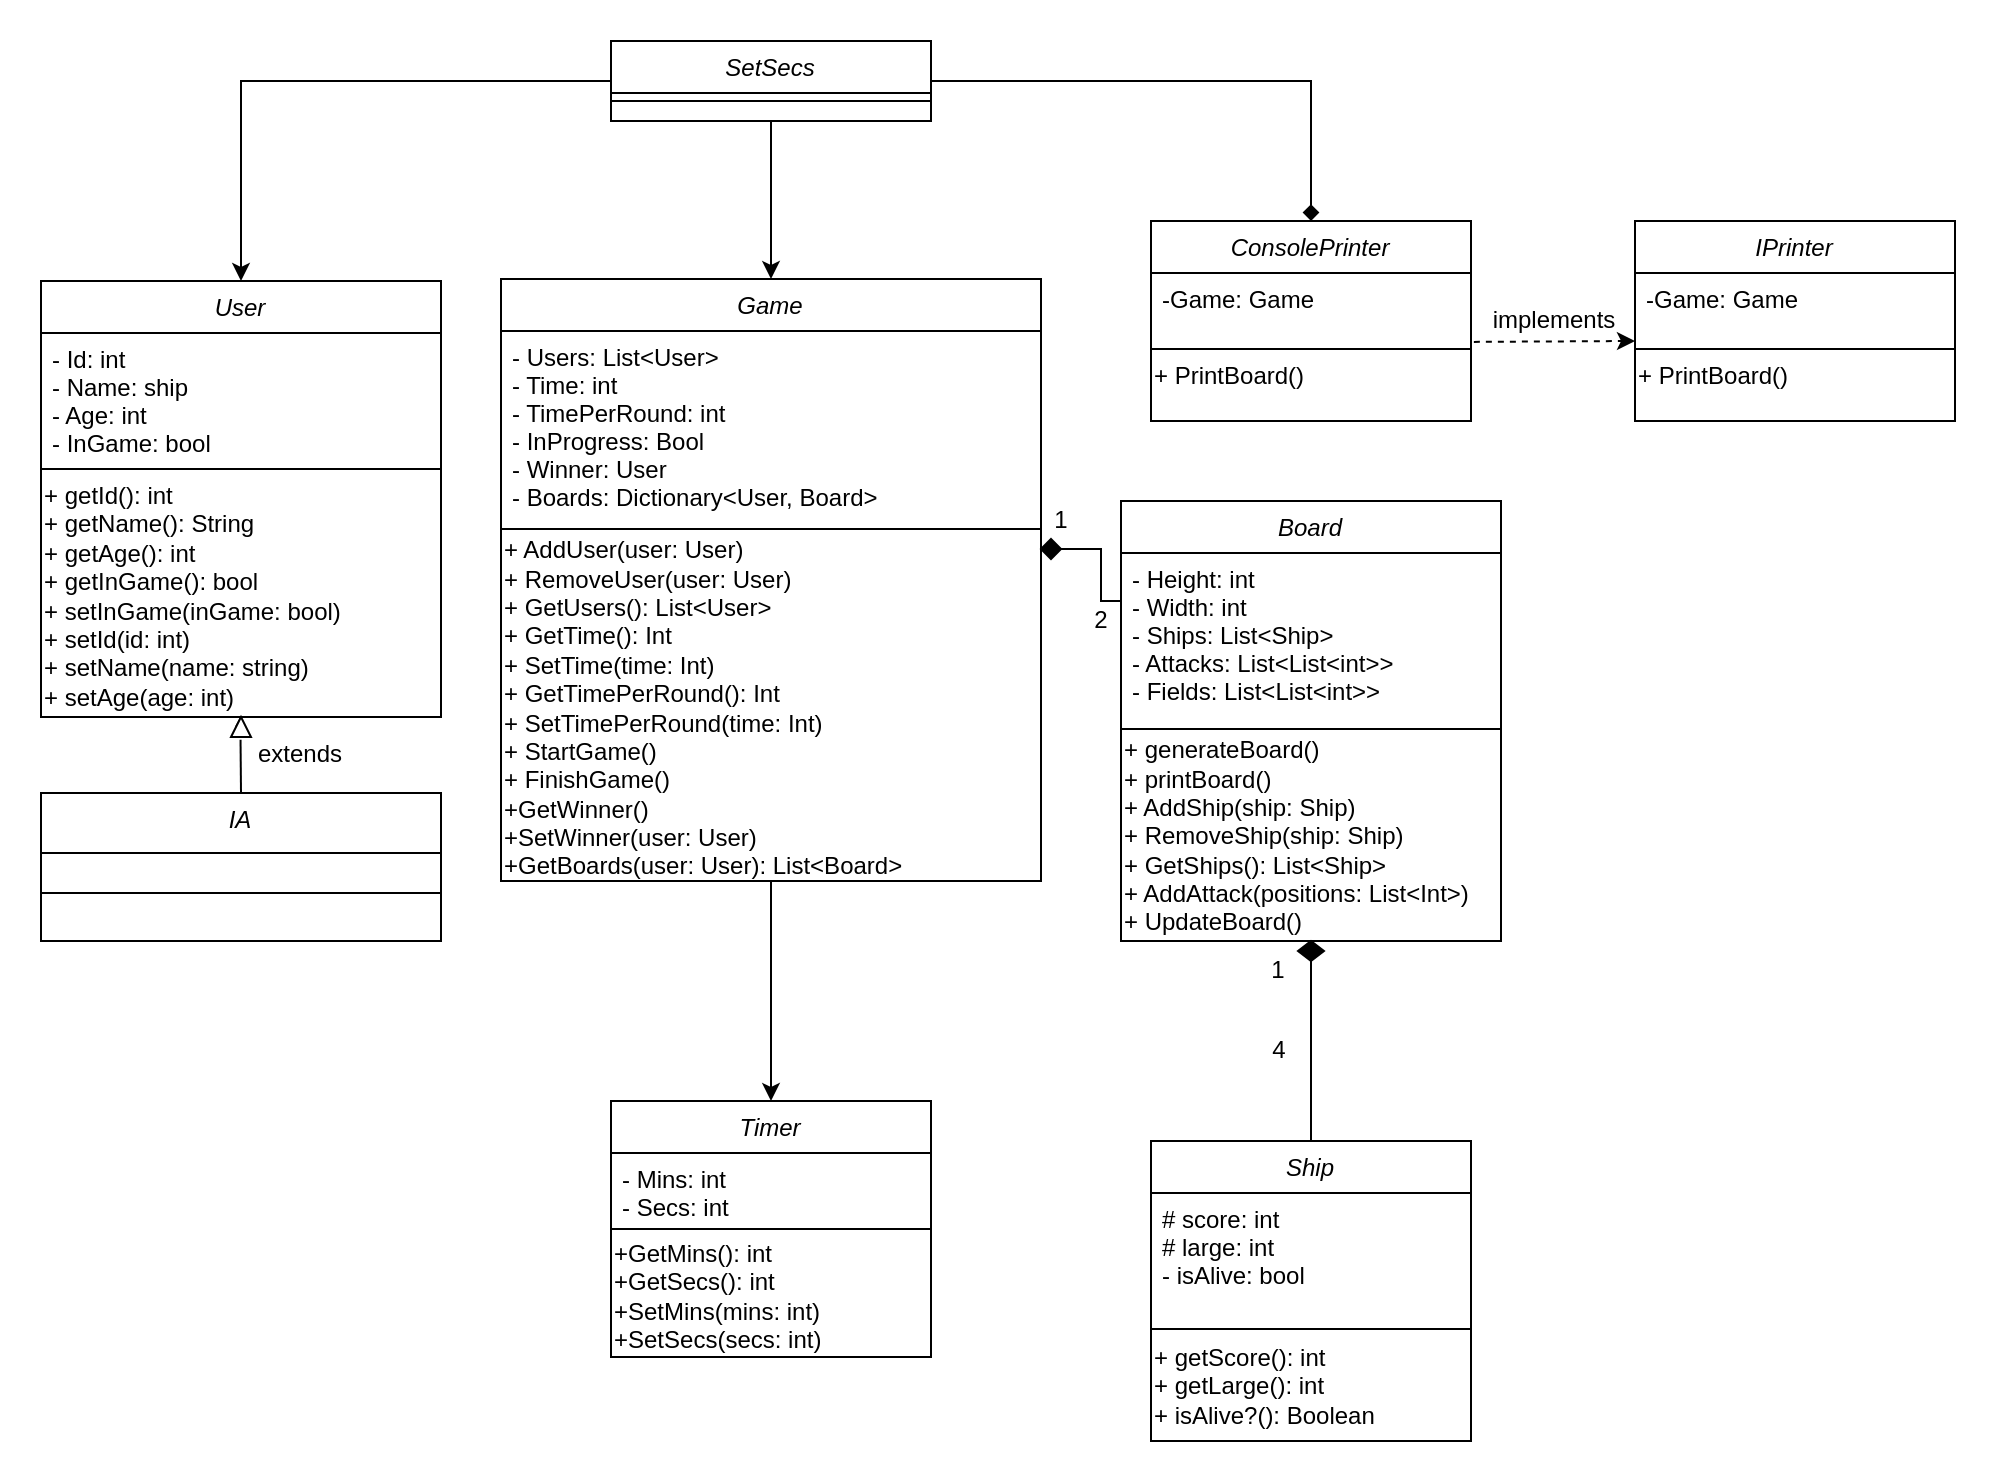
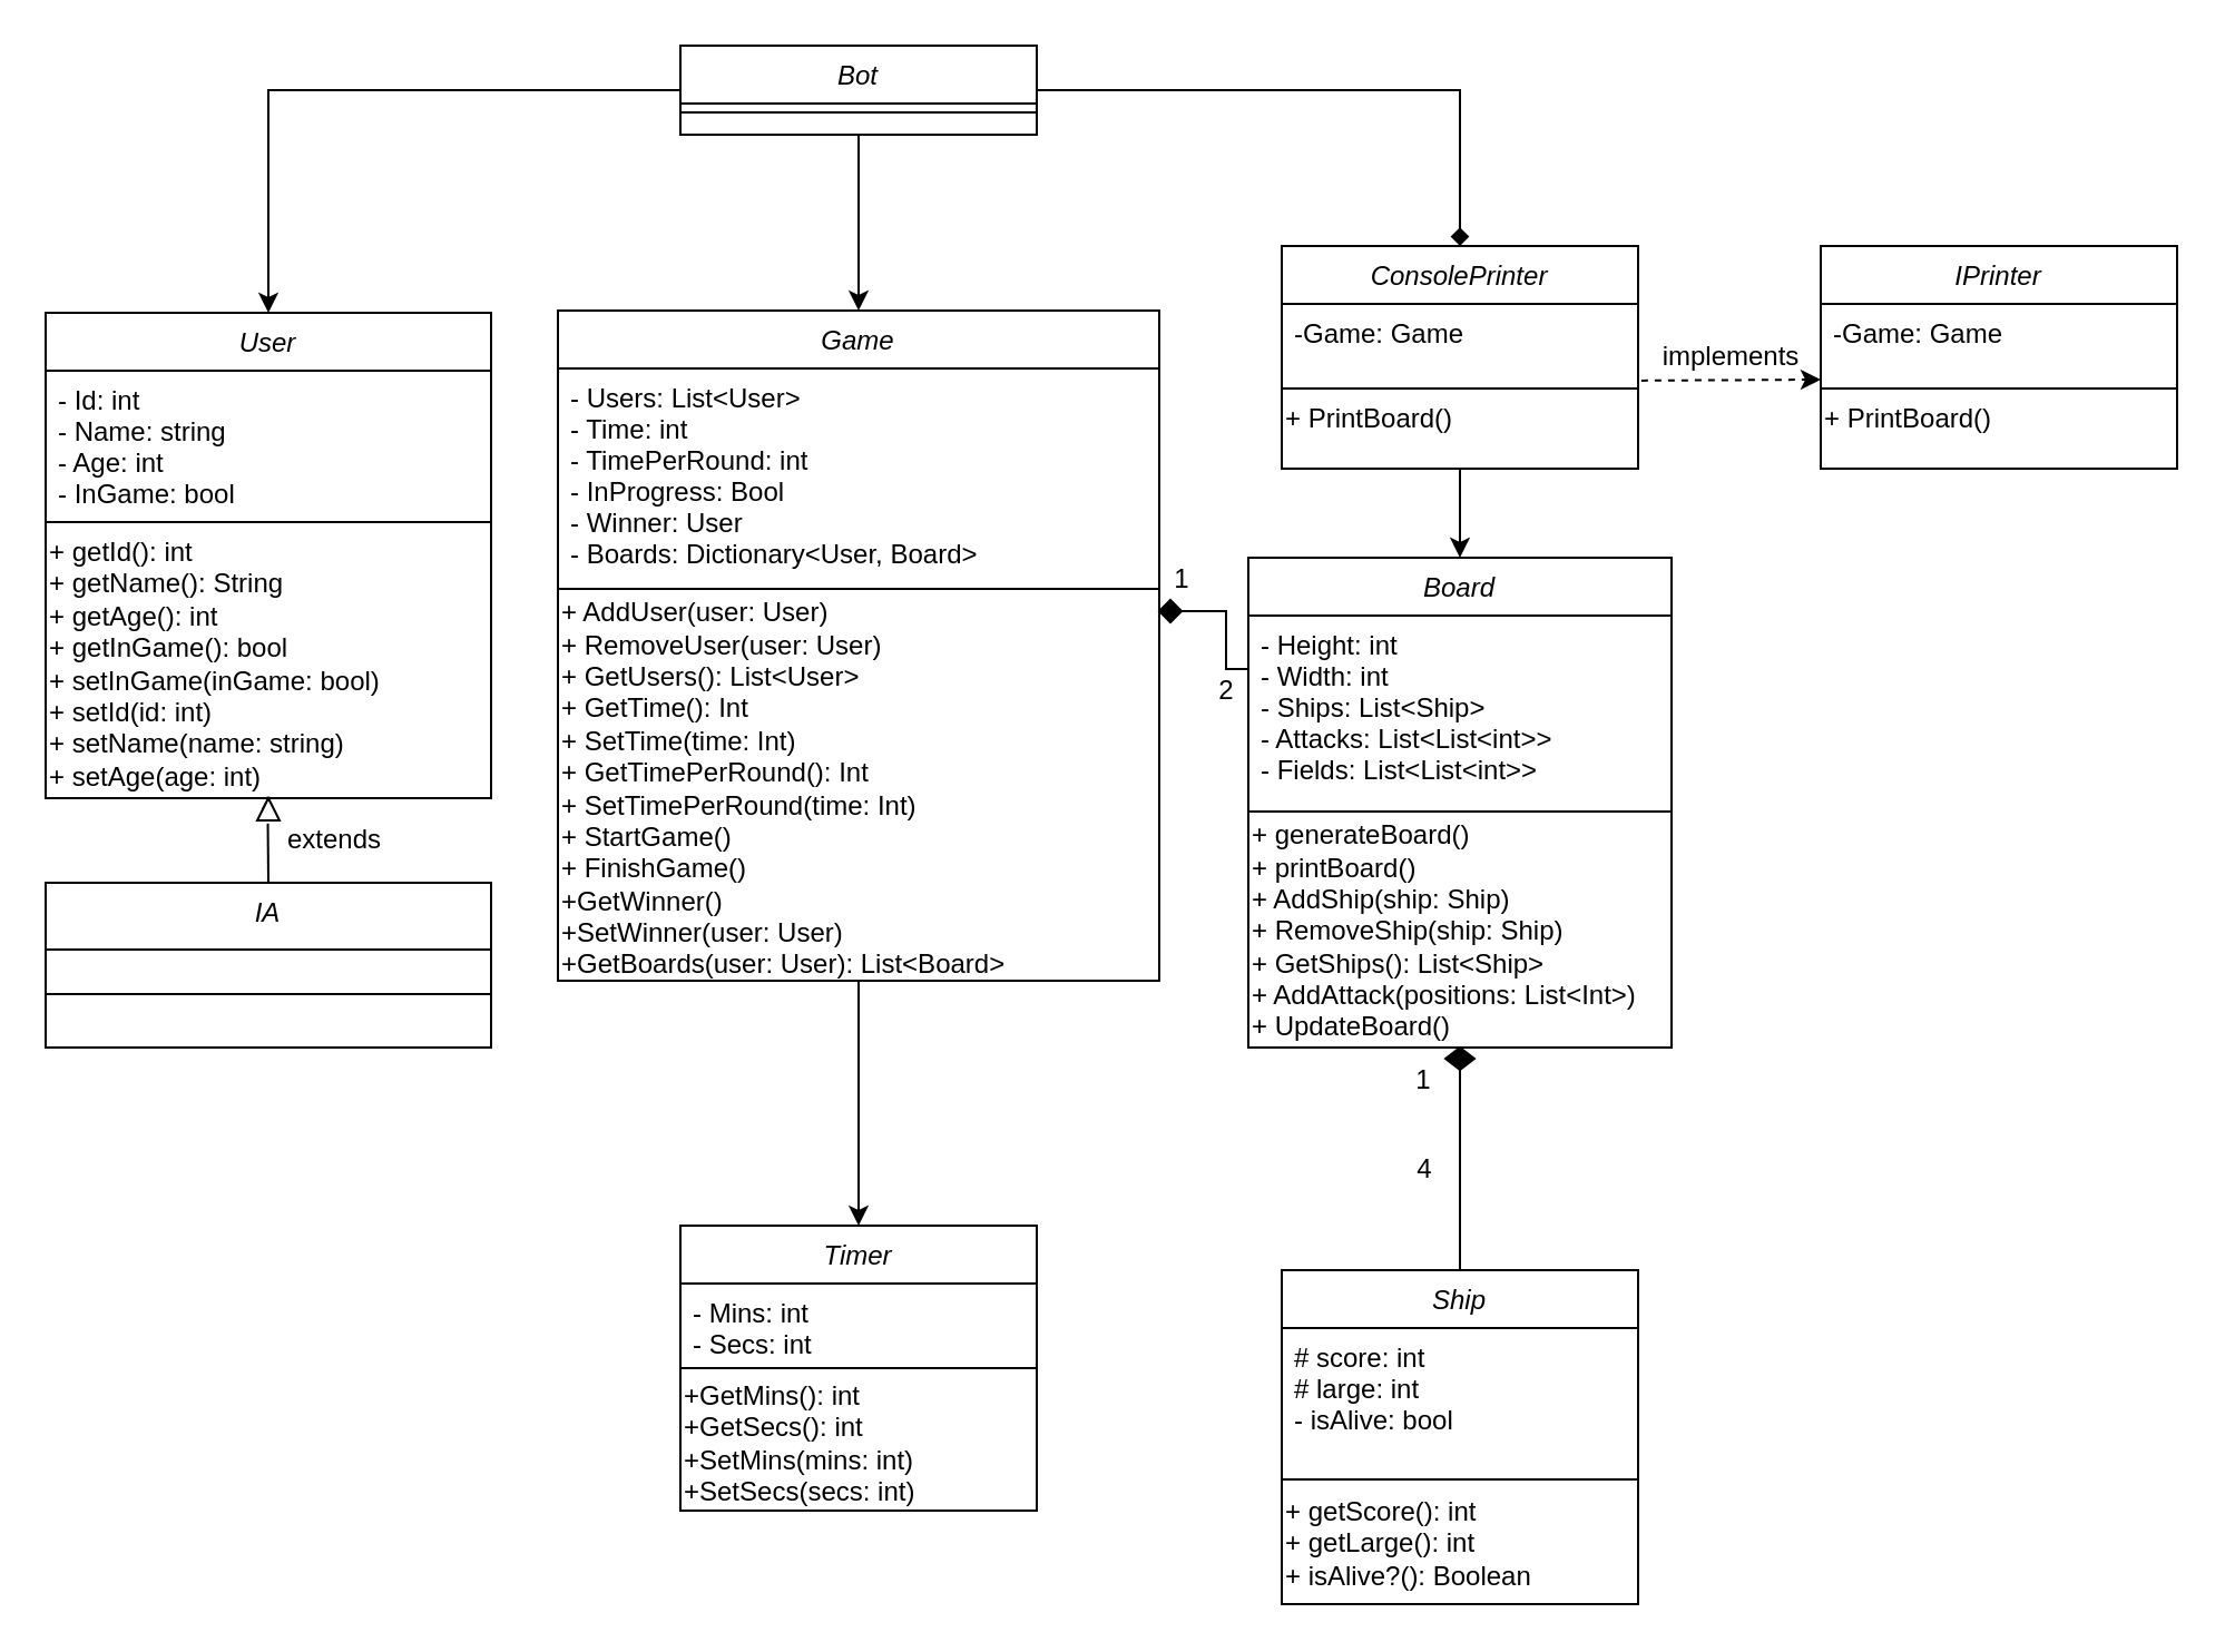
- <mxCell id="17" value="SetSecs" style="swimlane;fontStyle=2;align=center;verticalAlign=top;childLayout=stackLayout;horizontal=1;startSize=26;horizontalStack=0;resizeParent=1;resizeLast=0;collapsible=1;marginBottom=0;rounded=0;shadow=0;strokeWidth=1;" parent="1" vertex="1"><mxGeometry x="305" y="20" width="160" height="40" as="geometry"><mxRectangle x="230" y="140" width="160" height="26" as="alternateBounds" /></mxGeometry></mxCell>
+ <mxCell id="17" value="Bot" style="swimlane;fontStyle=2;align=center;verticalAlign=top;childLayout=stackLayout;horizontal=1;startSize=26;horizontalStack=0;resizeParent=1;resizeLast=0;collapsible=1;marginBottom=0;rounded=0;shadow=0;strokeWidth=1;" parent="1" vertex="1"><mxGeometry x="305" y="20" width="160" height="40" as="geometry"><mxRectangle x="230" y="140" width="160" height="26" as="alternateBounds" /></mxGeometry></mxCell>
- <mxCell id="7" value="- Id: int&#10;- Name: ship&#10;- Age: int&#10;- InGame: bool" style="text;align=left;verticalAlign=top;spacingLeft=4;spacingRight=4;overflow=hidden;rotatable=0;points=[[0,0.5],[1,0.5]];portConstraint=eastwest;rounded=0;shadow=0;html=0;" parent="6" vertex="1"><mxGeometry y="26" width="200" height="64" as="geometry" /></mxCell>
+ <mxCell id="7" value="- Id: int&#10;- Name: string&#10;- Age: int&#10;- InGame: bool" style="text;align=left;verticalAlign=top;spacingLeft=4;spacingRight=4;overflow=hidden;rotatable=0;points=[[0,0.5],[1,0.5]];portConstraint=eastwest;rounded=0;shadow=0;html=0;" parent="6" vertex="1"><mxGeometry y="26" width="200" height="64" as="geometry" /></mxCell>
+ <mxCell id="27" style="edgeStyle=orthogonalEdgeStyle;rounded=0;orthogonalLoop=1;jettySize=auto;html=1;entryX=0.5;entryY=0;entryDx=0;entryDy=0;exitX=0.5;exitY=1;exitDx=0;exitDy=0;" parent="1" source="23" target="10" edge="1"><mxGeometry relative="1" as="geometry"><mxPoint x="620" y="220" as="sourcePoint" /></mxGeometry></mxCell>
